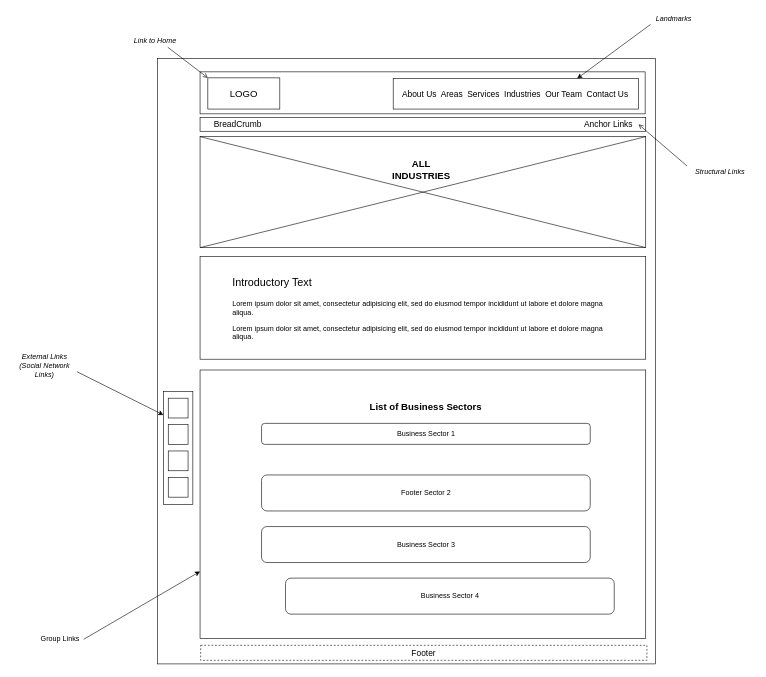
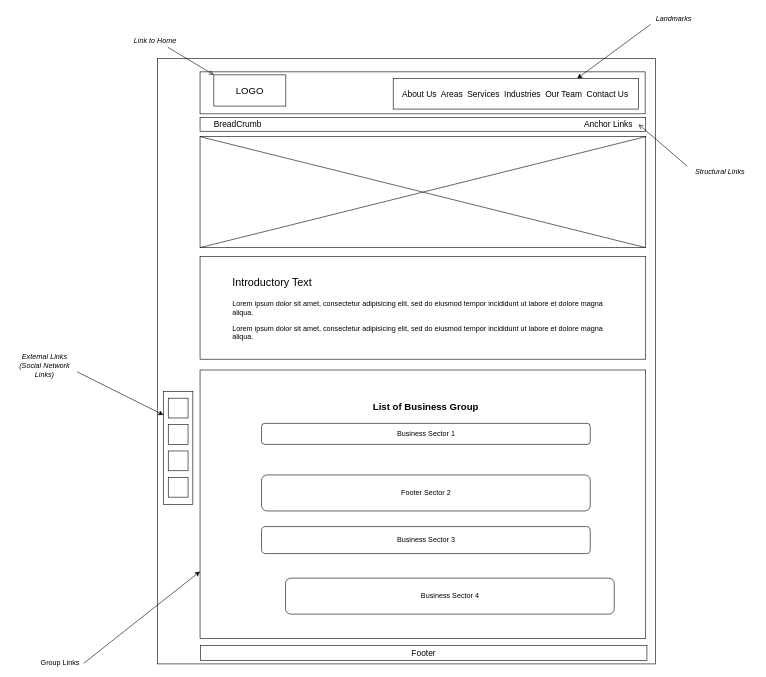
- <mxCell id="4" value="&lt;font style=&quot;font-size: 16px&quot;&gt;LOGO&lt;/font&gt;" style="rounded=0;whiteSpace=wrap;html=1;fillColor=none;" parent="1" vertex="1"><mxGeometry x="346" y="129" width="120" height="52" as="geometry" /></mxCell>
+ <mxCell id="4" value="&lt;font style=&quot;font-size: 16px&quot;&gt;LOGO&lt;/font&gt;" style="rounded=0;whiteSpace=wrap;html=1;fillColor=none;" parent="1" vertex="1"><mxGeometry x="356" y="124" width="120" height="52" as="geometry" /></mxCell>
- <mxCell id="14" value="&lt;div&gt;&lt;b&gt;&lt;font style=&quot;font-size: 16px&quot;&gt;ALL INDUSTRIES&lt;/font&gt;&lt;/b&gt;&lt;/div&gt;" style="text;html=1;strokeColor=none;fillColor=none;align=center;verticalAlign=middle;whiteSpace=wrap;rounded=0;" parent="1" vertex="1"><mxGeometry x="636" y="272" width="132" height="20" as="geometry" /></mxCell>
- <mxCell id="19" value="&lt;font size=&quot;1&quot;&gt;&lt;b style=&quot;font-size: 16px&quot;&gt;List of Business Sectors&lt;/b&gt;&lt;/font&gt;" style="text;html=1;strokeColor=none;fillColor=none;align=center;verticalAlign=middle;whiteSpace=wrap;rounded=0;" parent="17" vertex="1"><mxGeometry x="279" y="40.9" width="195" height="40.9" as="geometry" /></mxCell>
+ <mxCell id="19" value="&lt;font size=&quot;1&quot;&gt;&lt;b style=&quot;font-size: 16px&quot;&gt;List of Business Group&lt;/b&gt;&lt;/font&gt;" style="text;html=1;strokeColor=none;fillColor=none;align=center;verticalAlign=middle;whiteSpace=wrap;rounded=0;" parent="17" vertex="1"><mxGeometry x="279" y="40.9" width="195" height="40.9" as="geometry" /></mxCell>
- <mxCell id="22" value="Business Sector 3" style="rounded=1;whiteSpace=wrap;html=1;" vertex="1" parent="17"><mxGeometry x="102.5" y="261" width="548" height="60" as="geometry" /></mxCell>
+ <mxCell id="22" value="Business Sector 3" style="rounded=1;whiteSpace=wrap;html=1;" vertex="1" parent="17"><mxGeometry x="102.5" y="261" width="548" height="45" as="geometry" /></mxCell>
- <mxCell id="37" value="Group Links" style="text;html=1;strokeColor=none;fillColor=none;align=center;verticalAlign=middle;whiteSpace=wrap;rounded=0;" vertex="1" parent="1"><mxGeometry x="61" y="1055" width="78" height="20" as="geometry" /></mxCell>
+ <mxCell id="37" value="Group Links" style="text;html=1;strokeColor=none;fillColor=none;align=center;verticalAlign=middle;whiteSpace=wrap;rounded=0;" vertex="1" parent="1"><mxGeometry x="61" y="1095" width="78" height="20" as="geometry" /></mxCell>
- <mxCell id="24" value="&lt;font style=&quot;font-size: 14px&quot;&gt;Footer&lt;/font&gt;" style="rounded=0;whiteSpace=wrap;html=1;strokeColor=#000000;fillColor=none;dashed=1;" parent="1" vertex="1"><mxGeometry x="334" y="1075" width="744" height="25" as="geometry" /></mxCell>
+ <mxCell id="24" value="&lt;font style=&quot;font-size: 14px&quot;&gt;Footer&lt;/font&gt;" style="rounded=0;whiteSpace=wrap;html=1;strokeColor=#000000;fillColor=none;" parent="1" vertex="1"><mxGeometry x="334" y="1075" width="744" height="25" as="geometry" /></mxCell>
